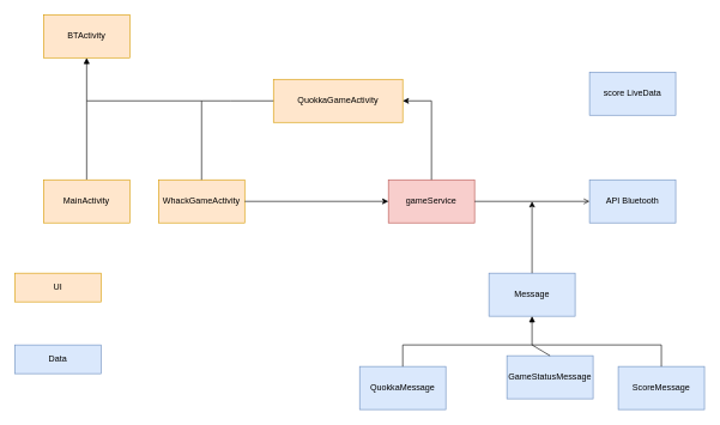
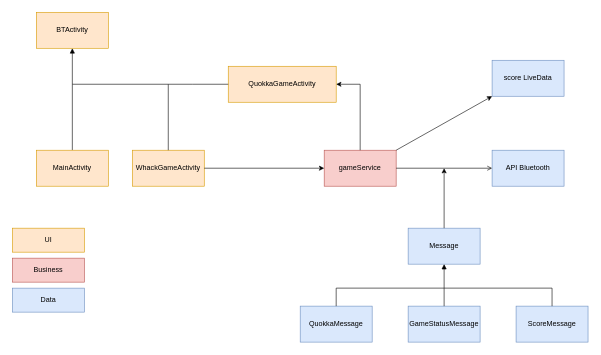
+ <mxCell id="26" value="" style="endArrow=classic;html=1;rounded=0;entryX=0;entryY=1;entryDx=0;entryDy=0;exitX=1;exitY=0;exitDx=0;exitDy=0;" edge="1" parent="1" source="10" target="9"><mxGeometry width="50" height="50" relative="1" as="geometry"><mxPoint x="700" y="220" as="sourcePoint" /><mxPoint x="750" y="170" as="targetPoint" /></mxGeometry></mxCell>
+ <mxCell id="6" value="Business" style="rounded=0;whiteSpace=wrap;html=1;fillColor=#f8cecc;strokeColor=#b85450;" vertex="1" parent="1"><mxGeometry y="430" width="120" height="40" as="geometry" x="20" /></mxCell>
- <mxCell id="27" value="GameStatusMessage" style="rounded=0;whiteSpace=wrap;html=1;fillColor=#dae8fc;strokeColor=#6c8ebf;" vertex="1" parent="1"><mxGeometry x="705" y="495" width="120" height="60" as="geometry" /></mxCell>
+ <mxCell id="27" value="GameStatusMessage" style="rounded=0;whiteSpace=wrap;html=1;fillColor=#dae8fc;strokeColor=#6c8ebf;" vertex="1" parent="1"><mxGeometry x="680" y="510" width="120" height="60" as="geometry" /></mxCell>
